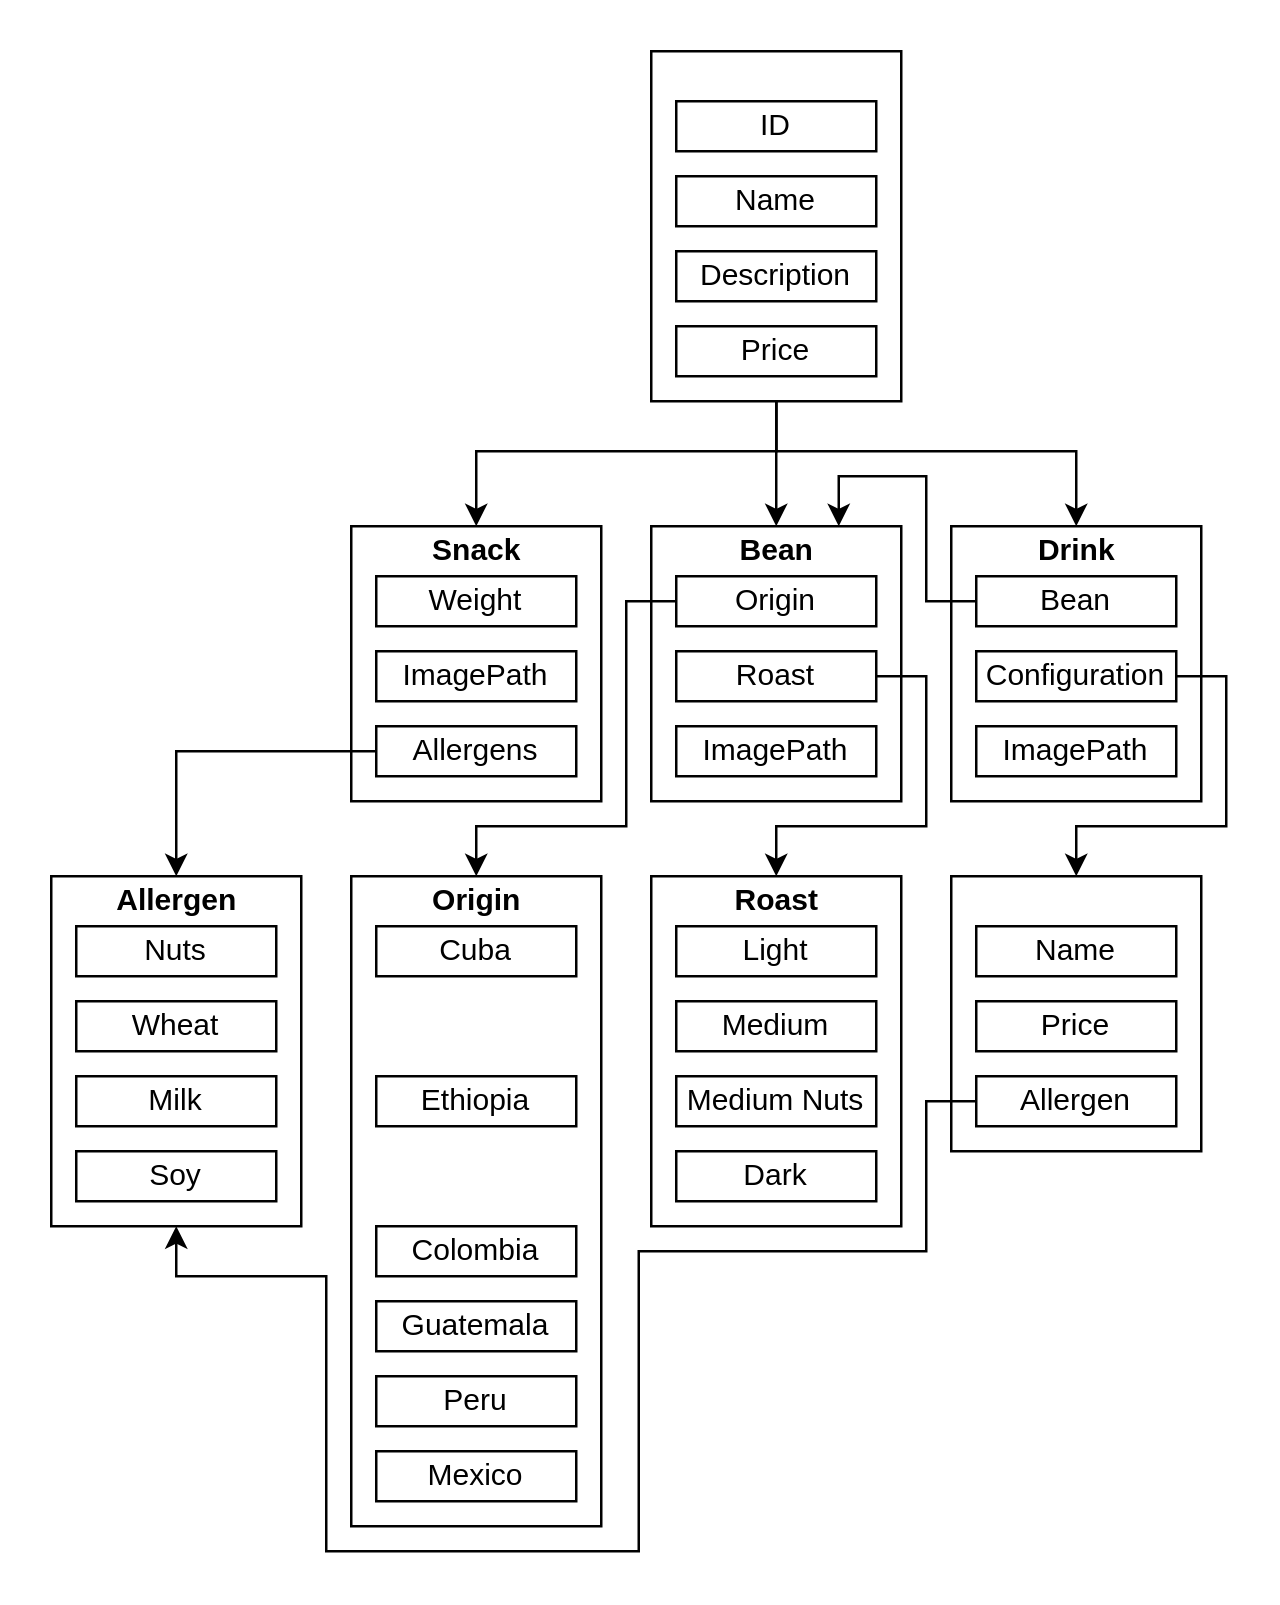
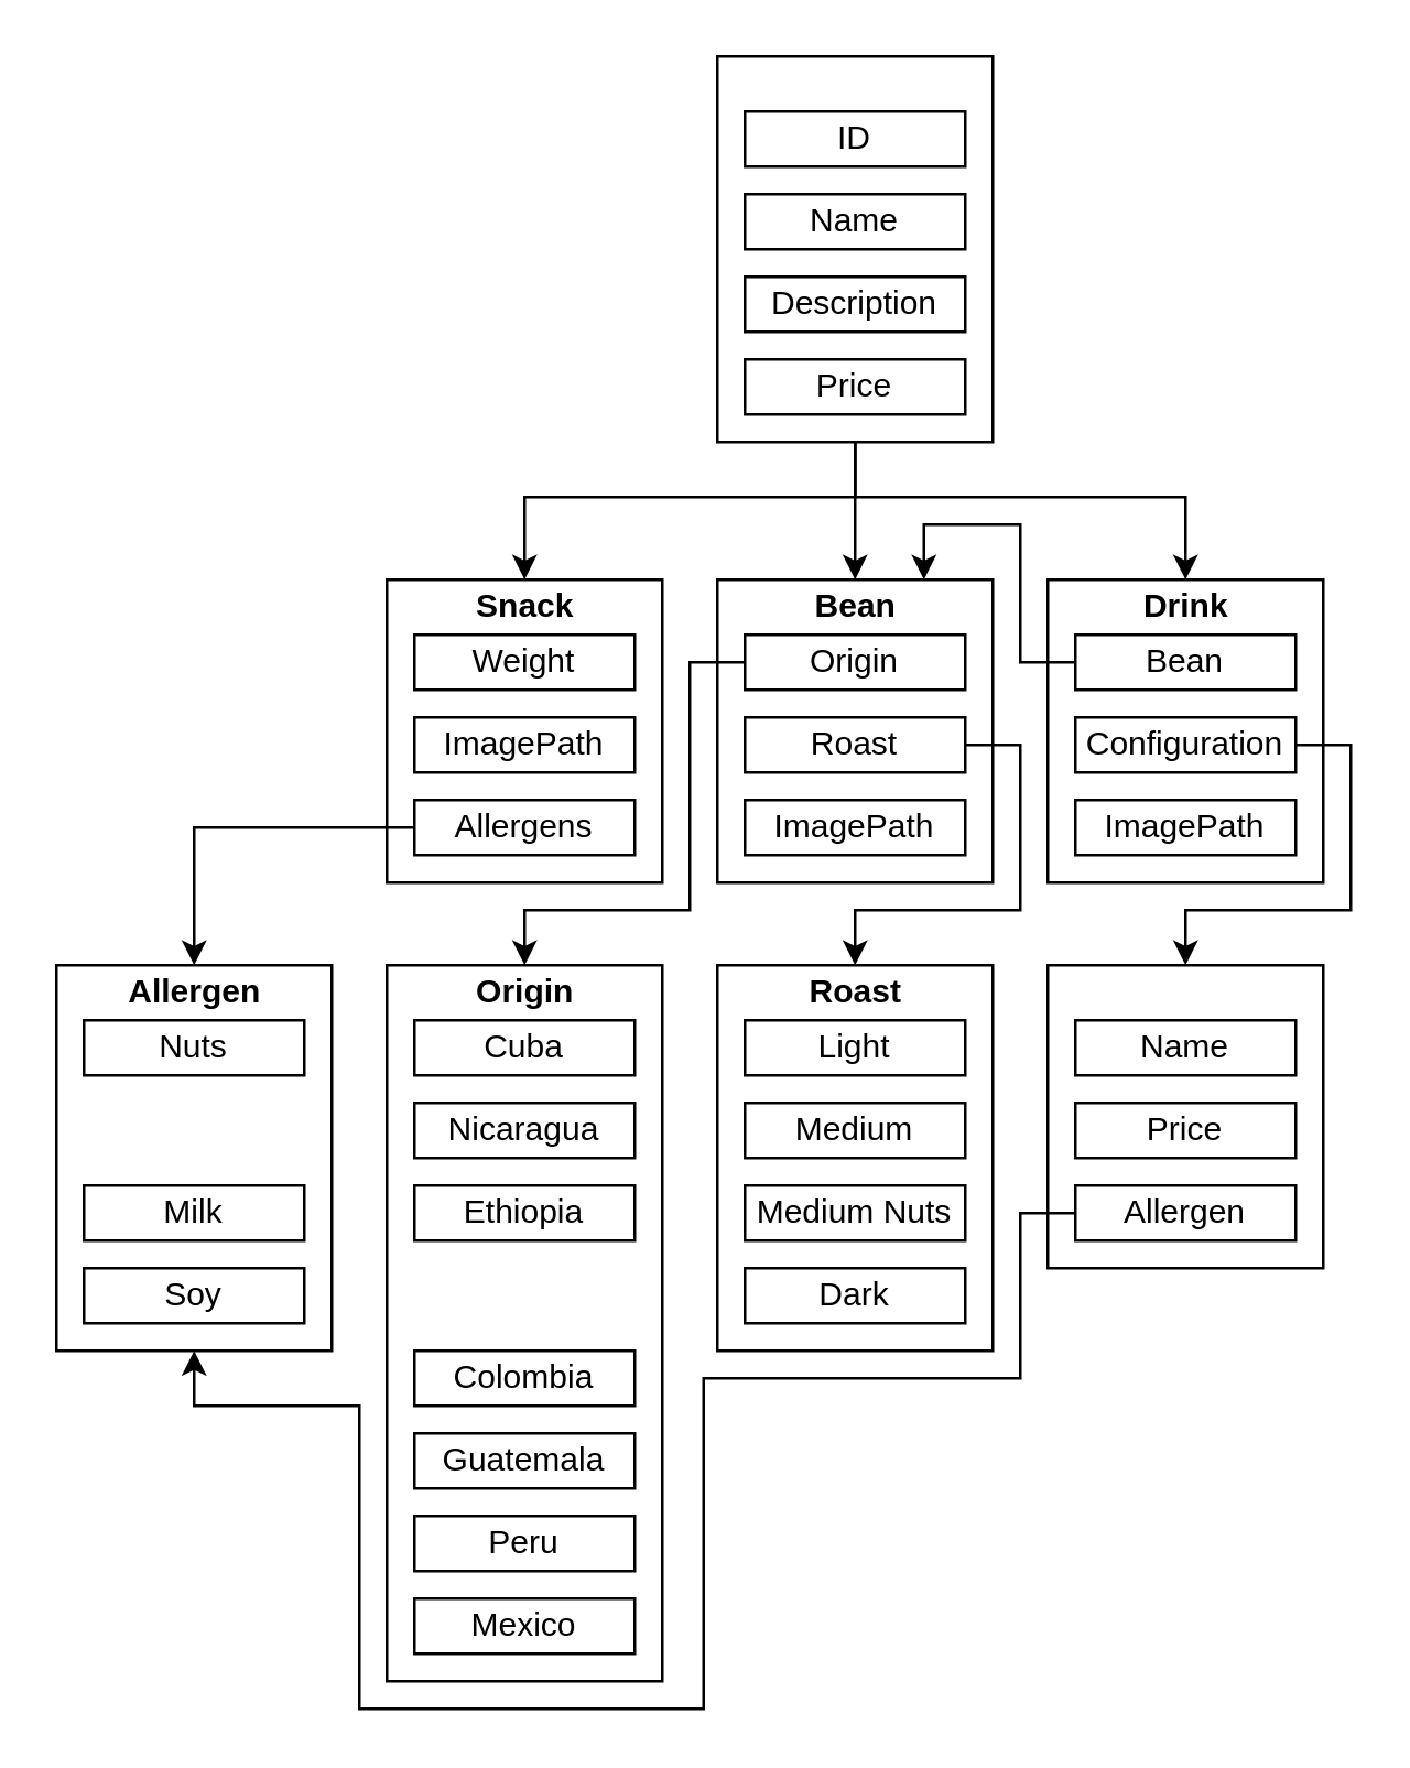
- <mxCell id="47" value="Wheat" style="rounded=0;whiteSpace=wrap;html=1;" vertex="1" parent="1"><mxGeometry x="30" y="400" width="80" height="20" as="geometry" /></mxCell>
+ <mxCell id="38" value="Nicaragua" style="rounded=0;whiteSpace=wrap;html=1;" vertex="1" parent="1"><mxGeometry x="150" y="400" width="80" height="20" as="geometry" /></mxCell>
